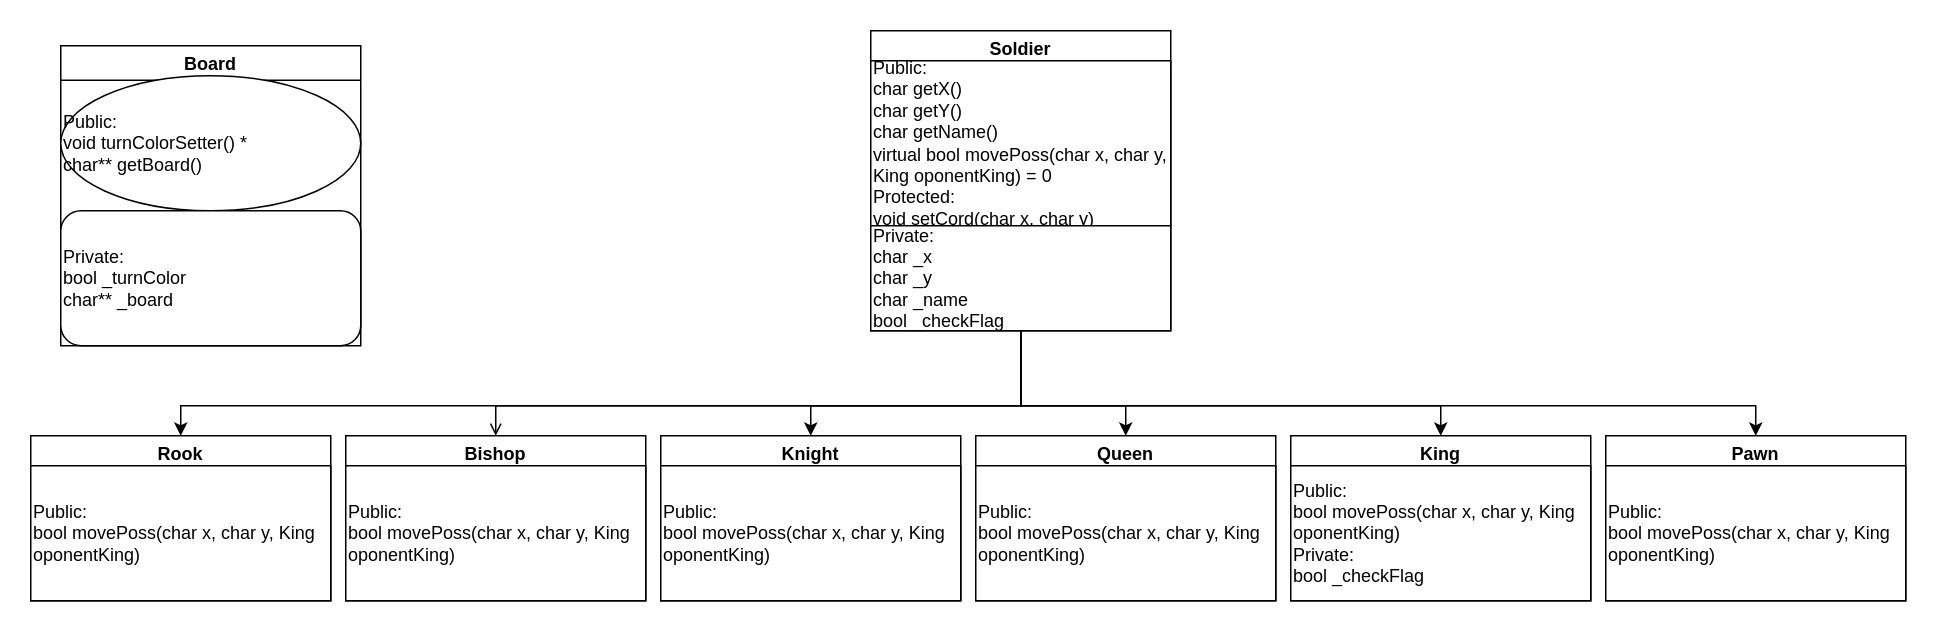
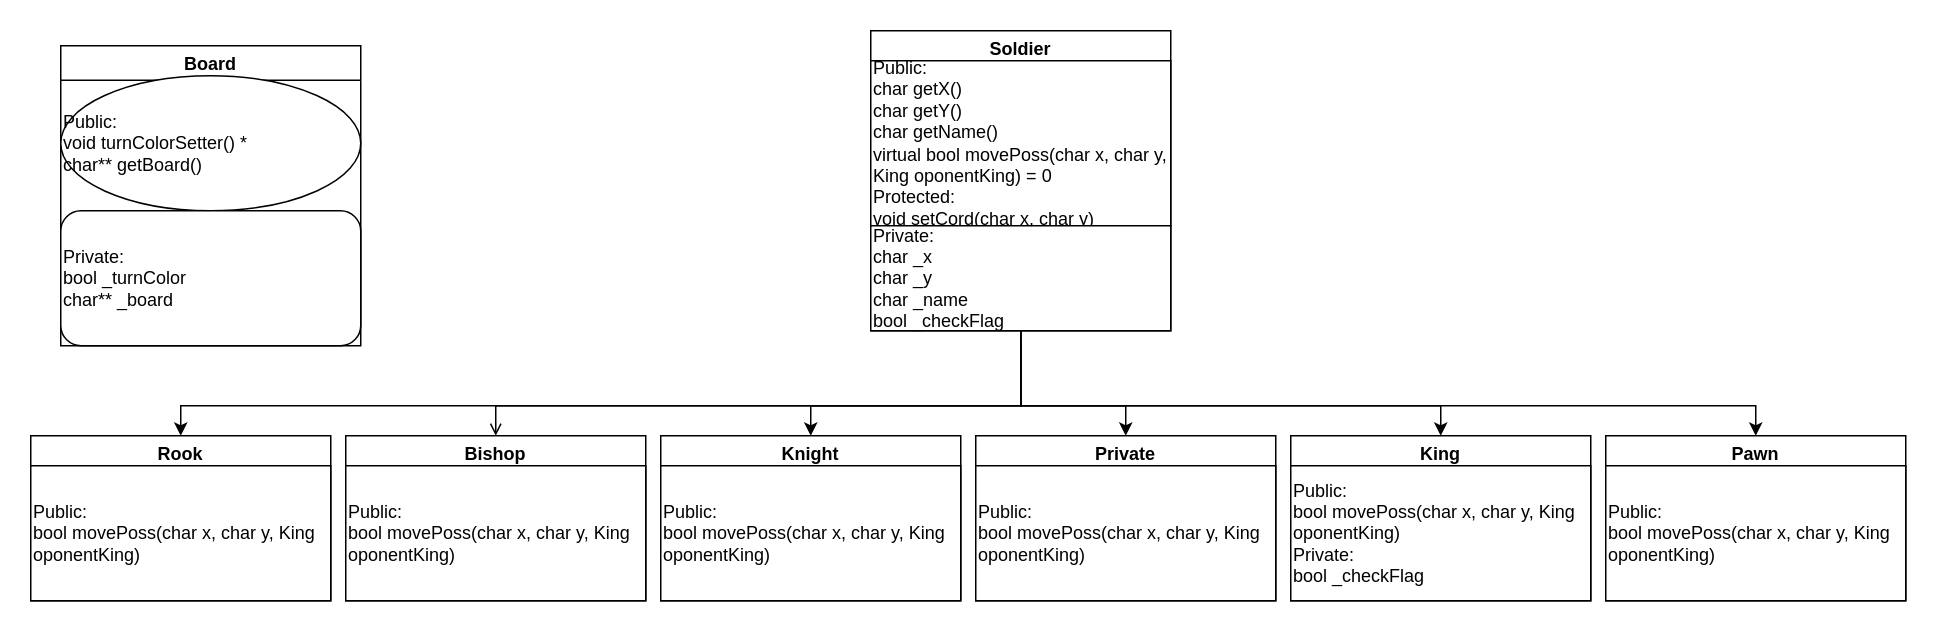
- <mxCell id="20" value="Queen" style="swimlane;" vertex="1" parent="1"><mxGeometry x="650" y="290" width="200" height="110" as="geometry" /></mxCell>
+ <mxCell id="20" value="Private" style="swimlane;" vertex="1" parent="1"><mxGeometry x="650" y="290" width="200" height="110" as="geometry" /></mxCell>
